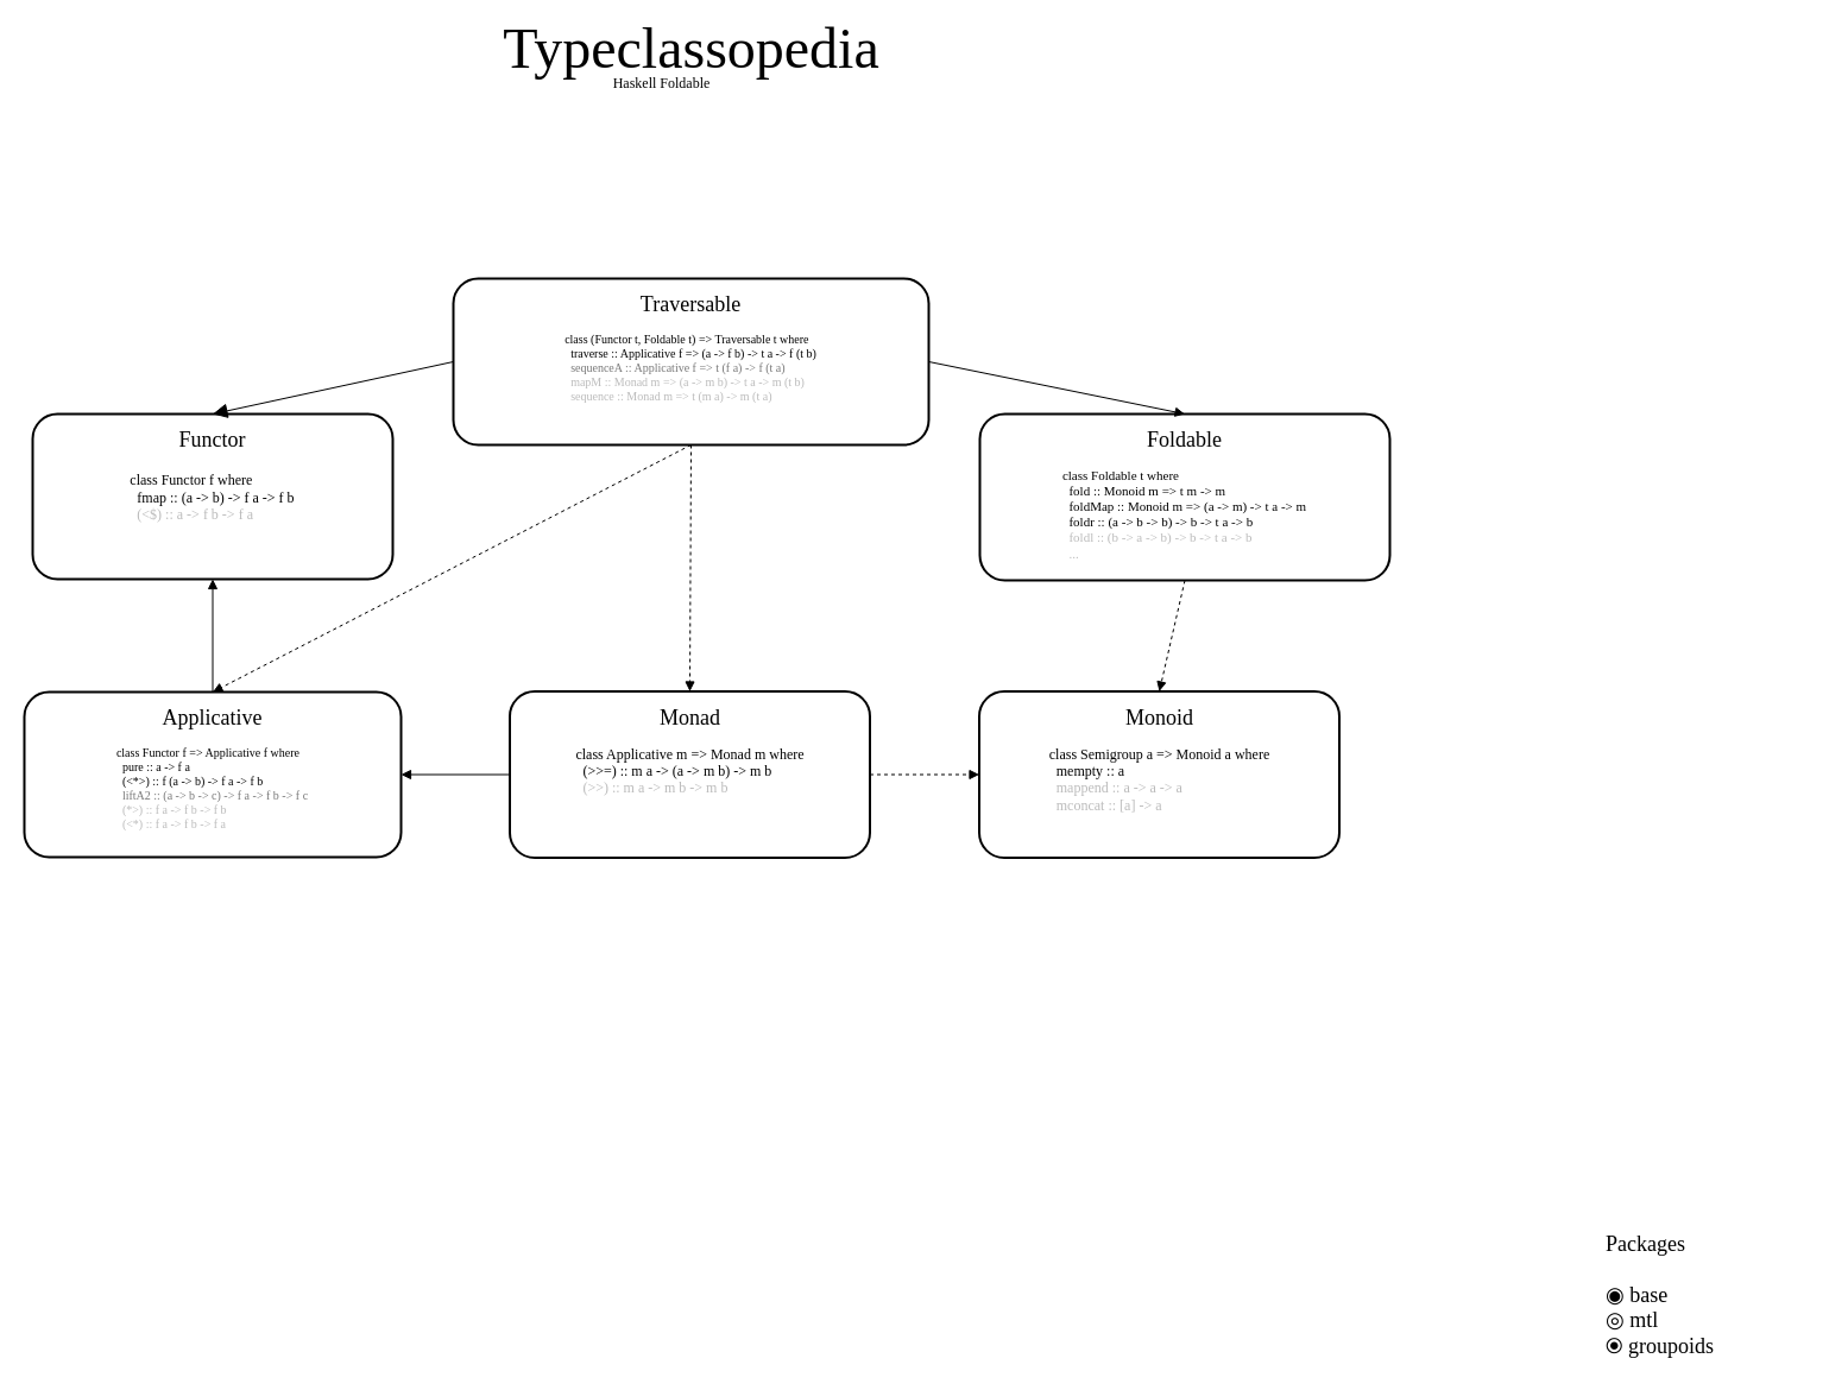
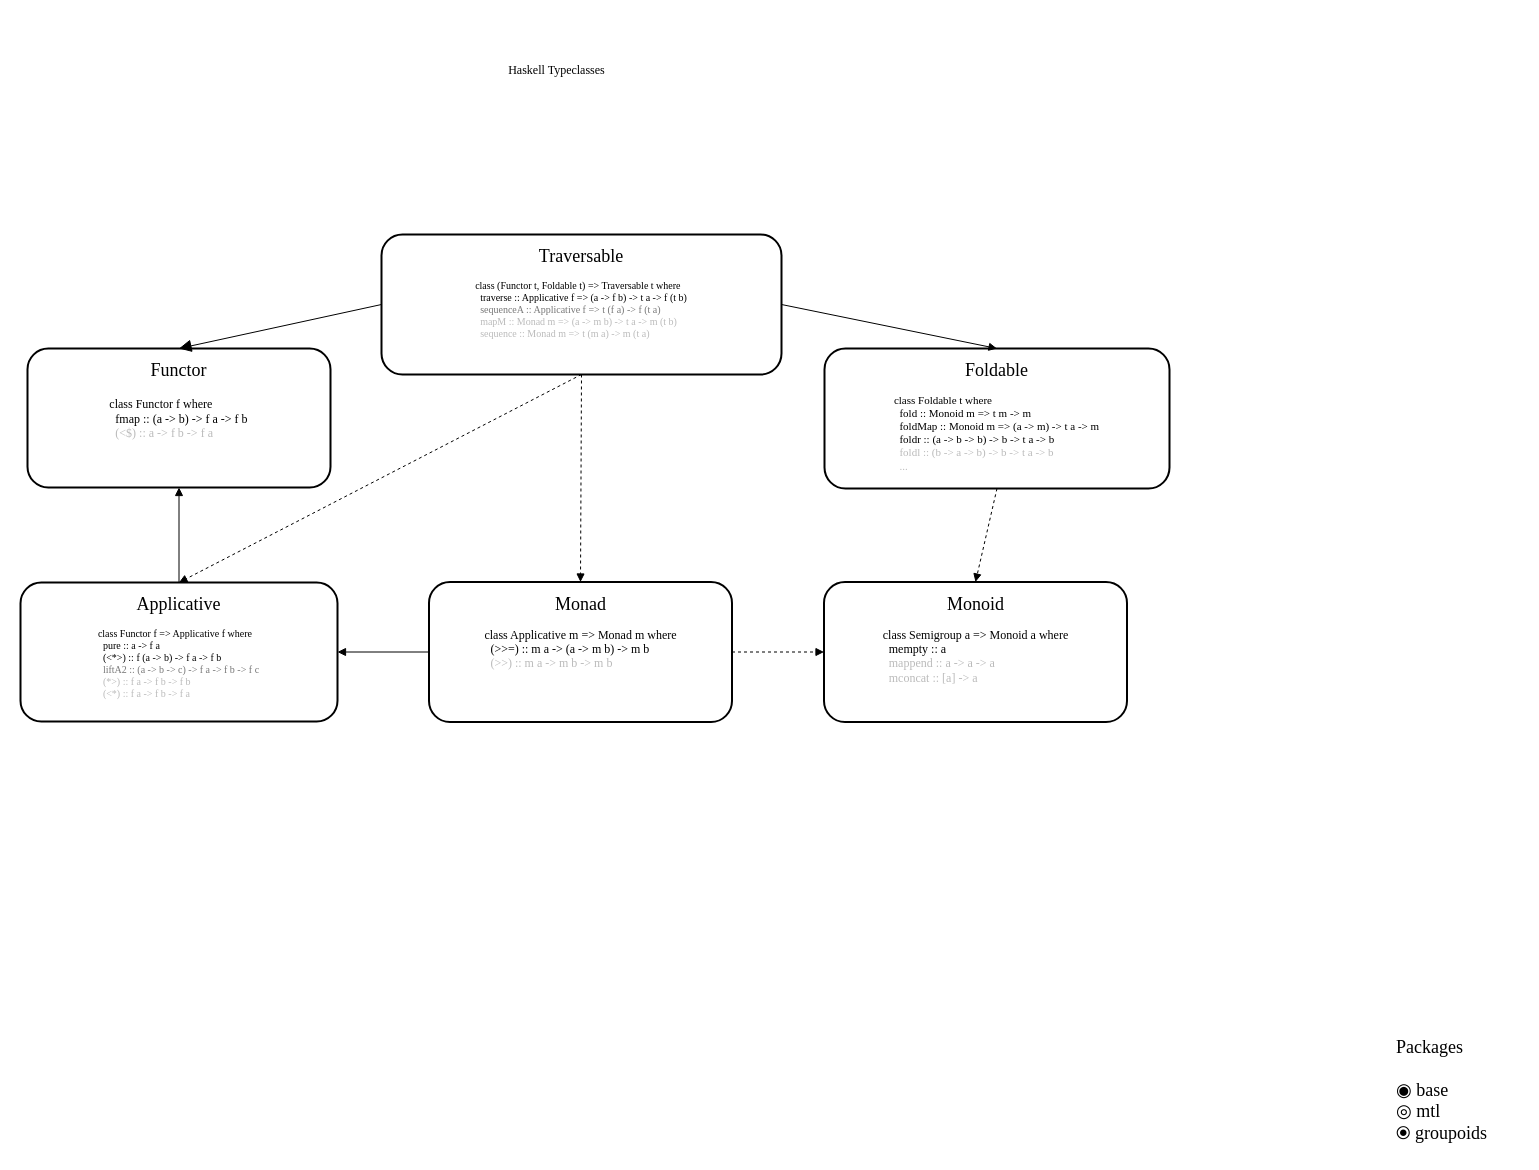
- <mxCell id="3" value="Typeclassopedia" style="text;strokeColor=none;fillColor=none;html=1;fontSize=48;fontStyle=0;verticalAlign=middle;align=center;fontFamily=Merriweather;" parent="1" vertex="1"><mxGeometry x="366" y="20" width="430" height="40" as="geometry" /></mxCell>
- <mxCell id="17" value="Haskell Foldable" style="text;html=1;strokeColor=none;fillColor=none;align=center;verticalAlign=middle;whiteSpace=wrap;rounded=0;fontFamily=Fira Code;" parent="1" vertex="1"><mxGeometry x="483" y="60" width="147" height="20" as="geometry" /></mxCell>
+ <mxCell id="17" value="Haskell Typeclasses" style="text;html=1;strokeColor=none;fillColor=none;align=center;verticalAlign=middle;whiteSpace=wrap;rounded=0;fontFamily=Fira Code;" parent="1" vertex="1"><mxGeometry x="483" y="60" width="147" height="20" as="geometry" /></mxCell>
- <mxCell id="18" value="&lt;p style=&quot;line-height: 50%&quot;&gt;&lt;/p&gt;&lt;div style=&quot;font-size: 18px&quot; align=&quot;left&quot;&gt;&lt;font style=&quot;font-size: 18px&quot;&gt;Packages&lt;/font&gt;&lt;/div&gt;&lt;div style=&quot;font-size: 18px&quot; align=&quot;left&quot;&gt;&lt;font style=&quot;font-size: 18px&quot;&gt;&lt;br&gt;&lt;/font&gt;&lt;/div&gt;&lt;div style=&quot;font-size: 18px&quot; align=&quot;left&quot;&gt;&lt;font style=&quot;font-size: 18px&quot;&gt;◉ base&lt;br style=&quot;font-size: 18px&quot;&gt;&lt;/font&gt;&lt;/div&gt;&lt;div style=&quot;font-size: 18px&quot; align=&quot;left&quot;&gt;&lt;font style=&quot;font-size: 18px&quot;&gt;◎ mtl&lt;br style=&quot;font-size: 18px&quot;&gt;&lt;/font&gt;&lt;/div&gt;&lt;div style=&quot;font-size: 18px&quot;&gt;&lt;div style=&quot;font-size: 18px&quot; align=&quot;left&quot;&gt;&lt;font style=&quot;font-size: 18px&quot;&gt;⦿ groupoids&lt;br style=&quot;font-size: 18px&quot;&gt;&lt;/font&gt;&lt;/div&gt;&lt;/div&gt;&lt;p&gt;&lt;/p&gt;" style="text;html=1;strokeColor=none;fillColor=none;align=left;verticalAlign=middle;whiteSpace=wrap;rounded=0;fontFamily=Merriweater;fontSize=18;" vertex="1" parent="1"><mxGeometry x="1348.5" y="1031.5" width="123" height="116" as="geometry" /></mxCell>
+ <mxCell id="18" value="&lt;p style=&quot;line-height: 50%&quot;&gt;&lt;/p&gt;&lt;div style=&quot;font-size: 18px&quot; align=&quot;left&quot;&gt;&lt;font style=&quot;font-size: 18px&quot;&gt;Packages&lt;/font&gt;&lt;/div&gt;&lt;div style=&quot;font-size: 18px&quot; align=&quot;left&quot;&gt;&lt;font style=&quot;font-size: 18px&quot;&gt;&lt;br&gt;&lt;/font&gt;&lt;/div&gt;&lt;div style=&quot;font-size: 18px&quot; align=&quot;left&quot;&gt;&lt;font style=&quot;font-size: 18px&quot;&gt;◉ base&lt;br style=&quot;font-size: 18px&quot;&gt;&lt;/font&gt;&lt;/div&gt;&lt;div style=&quot;font-size: 18px&quot; align=&quot;left&quot;&gt;&lt;font style=&quot;font-size: 18px&quot;&gt;◎ mtl&lt;br style=&quot;font-size: 18px&quot;&gt;&lt;/font&gt;&lt;/div&gt;&lt;div style=&quot;font-size: 18px&quot;&gt;&lt;div style=&quot;font-size: 18px&quot; align=&quot;left&quot;&gt;&lt;font style=&quot;font-size: 18px&quot;&gt;⦿ groupoids&lt;br style=&quot;font-size: 18px&quot;&gt;&lt;/font&gt;&lt;/div&gt;&lt;/div&gt;&lt;p&gt;&lt;/p&gt;" style="text;html=1;strokeColor=none;fillColor=none;align=left;verticalAlign=middle;whiteSpace=wrap;rounded=0;fontFamily=Merriweater;fontSize=18;" vertex="1" parent="1"><mxGeometry x="1393.5" y="1031.5" width="123" height="116" as="geometry" /></mxCell>
